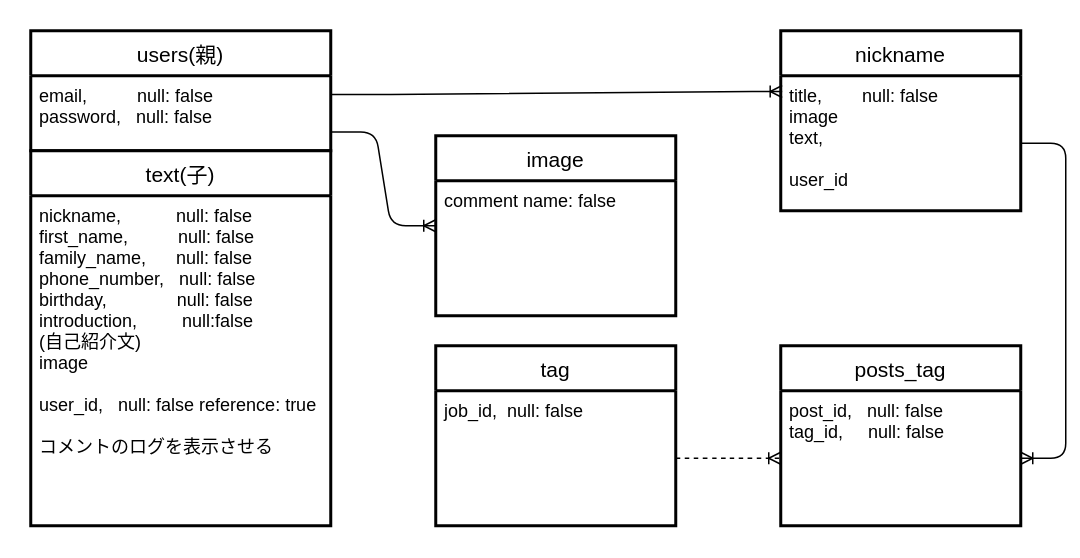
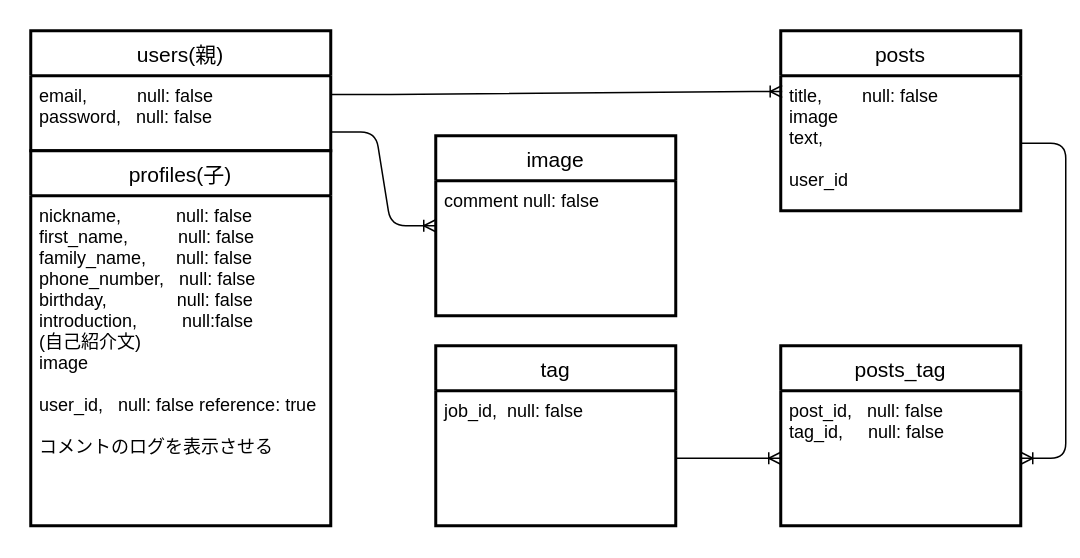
- <mxCell id="8" value="nickname" style="swimlane;childLayout=stackLayout;horizontal=1;startSize=30;horizontalStack=0;rounded=0;fontSize=14;fontStyle=0;strokeWidth=2;resizeParent=0;resizeLast=1;shadow=0;dashed=0;align=center;" parent="1" vertex="1"><mxGeometry x="520" y="20" width="160" height="120" as="geometry" /></mxCell>
+ <mxCell id="8" value="posts" style="swimlane;childLayout=stackLayout;horizontal=1;startSize=30;horizontalStack=0;rounded=0;fontSize=14;fontStyle=0;strokeWidth=2;resizeParent=0;resizeLast=1;shadow=0;dashed=0;align=center;" parent="1" vertex="1"><mxGeometry x="520" y="20" width="160" height="120" as="geometry" /></mxCell>
- <mxCell id="4" value="text(子)" style="swimlane;childLayout=stackLayout;horizontal=1;startSize=30;horizontalStack=0;rounded=0;fontSize=14;fontStyle=0;strokeWidth=2;resizeParent=0;resizeLast=1;shadow=0;dashed=0;align=center;" parent="1" vertex="1"><mxGeometry x="20" y="100" width="200" height="250" as="geometry" /></mxCell>
+ <mxCell id="4" value="profiles(子)" style="swimlane;childLayout=stackLayout;horizontal=1;startSize=30;horizontalStack=0;rounded=0;fontSize=14;fontStyle=0;strokeWidth=2;resizeParent=0;resizeLast=1;shadow=0;dashed=0;align=center;" parent="1" vertex="1"><mxGeometry x="20" y="100" width="200" height="250" as="geometry" /></mxCell>
- <mxCell id="7" value="comment name: false" style="align=left;strokeColor=none;fillColor=none;spacingLeft=4;fontSize=12;verticalAlign=top;resizable=0;rotatable=0;part=1;" parent="6" vertex="1"><mxGeometry y="30" width="160" height="90" as="geometry" /></mxCell>
+ <mxCell id="7" value="comment null: false" style="align=left;strokeColor=none;fillColor=none;spacingLeft=4;fontSize=12;verticalAlign=top;resizable=0;rotatable=0;part=1;" parent="6" vertex="1"><mxGeometry y="30" width="160" height="90" as="geometry" /></mxCell>
- <mxCell id="17" value="" style="edgeStyle=entityRelationEdgeStyle;fontSize=12;html=1;endArrow=ERoneToMany;exitX=1;exitY=0.5;exitDx=0;exitDy=0;entryX=0;entryY=0.5;entryDx=0;entryDy=0;dashed=1;" parent="1" source="13" target="15" edge="1"><mxGeometry width="100" height="100" relative="1" as="geometry"><mxPoint x="720" y="425" as="sourcePoint" /><mxPoint x="520" y="315" as="targetPoint" /></mxGeometry></mxCell>
+ <mxCell id="17" value="" style="edgeStyle=entityRelationEdgeStyle;fontSize=12;html=1;endArrow=ERoneToMany;exitX=1;exitY=0.5;exitDx=0;exitDy=0;entryX=0;entryY=0.5;entryDx=0;entryDy=0;" parent="1" source="13" target="15" edge="1"><mxGeometry width="100" height="100" relative="1" as="geometry"><mxPoint x="720" y="425" as="sourcePoint" /><mxPoint x="520" y="315" as="targetPoint" /></mxGeometry></mxCell>
